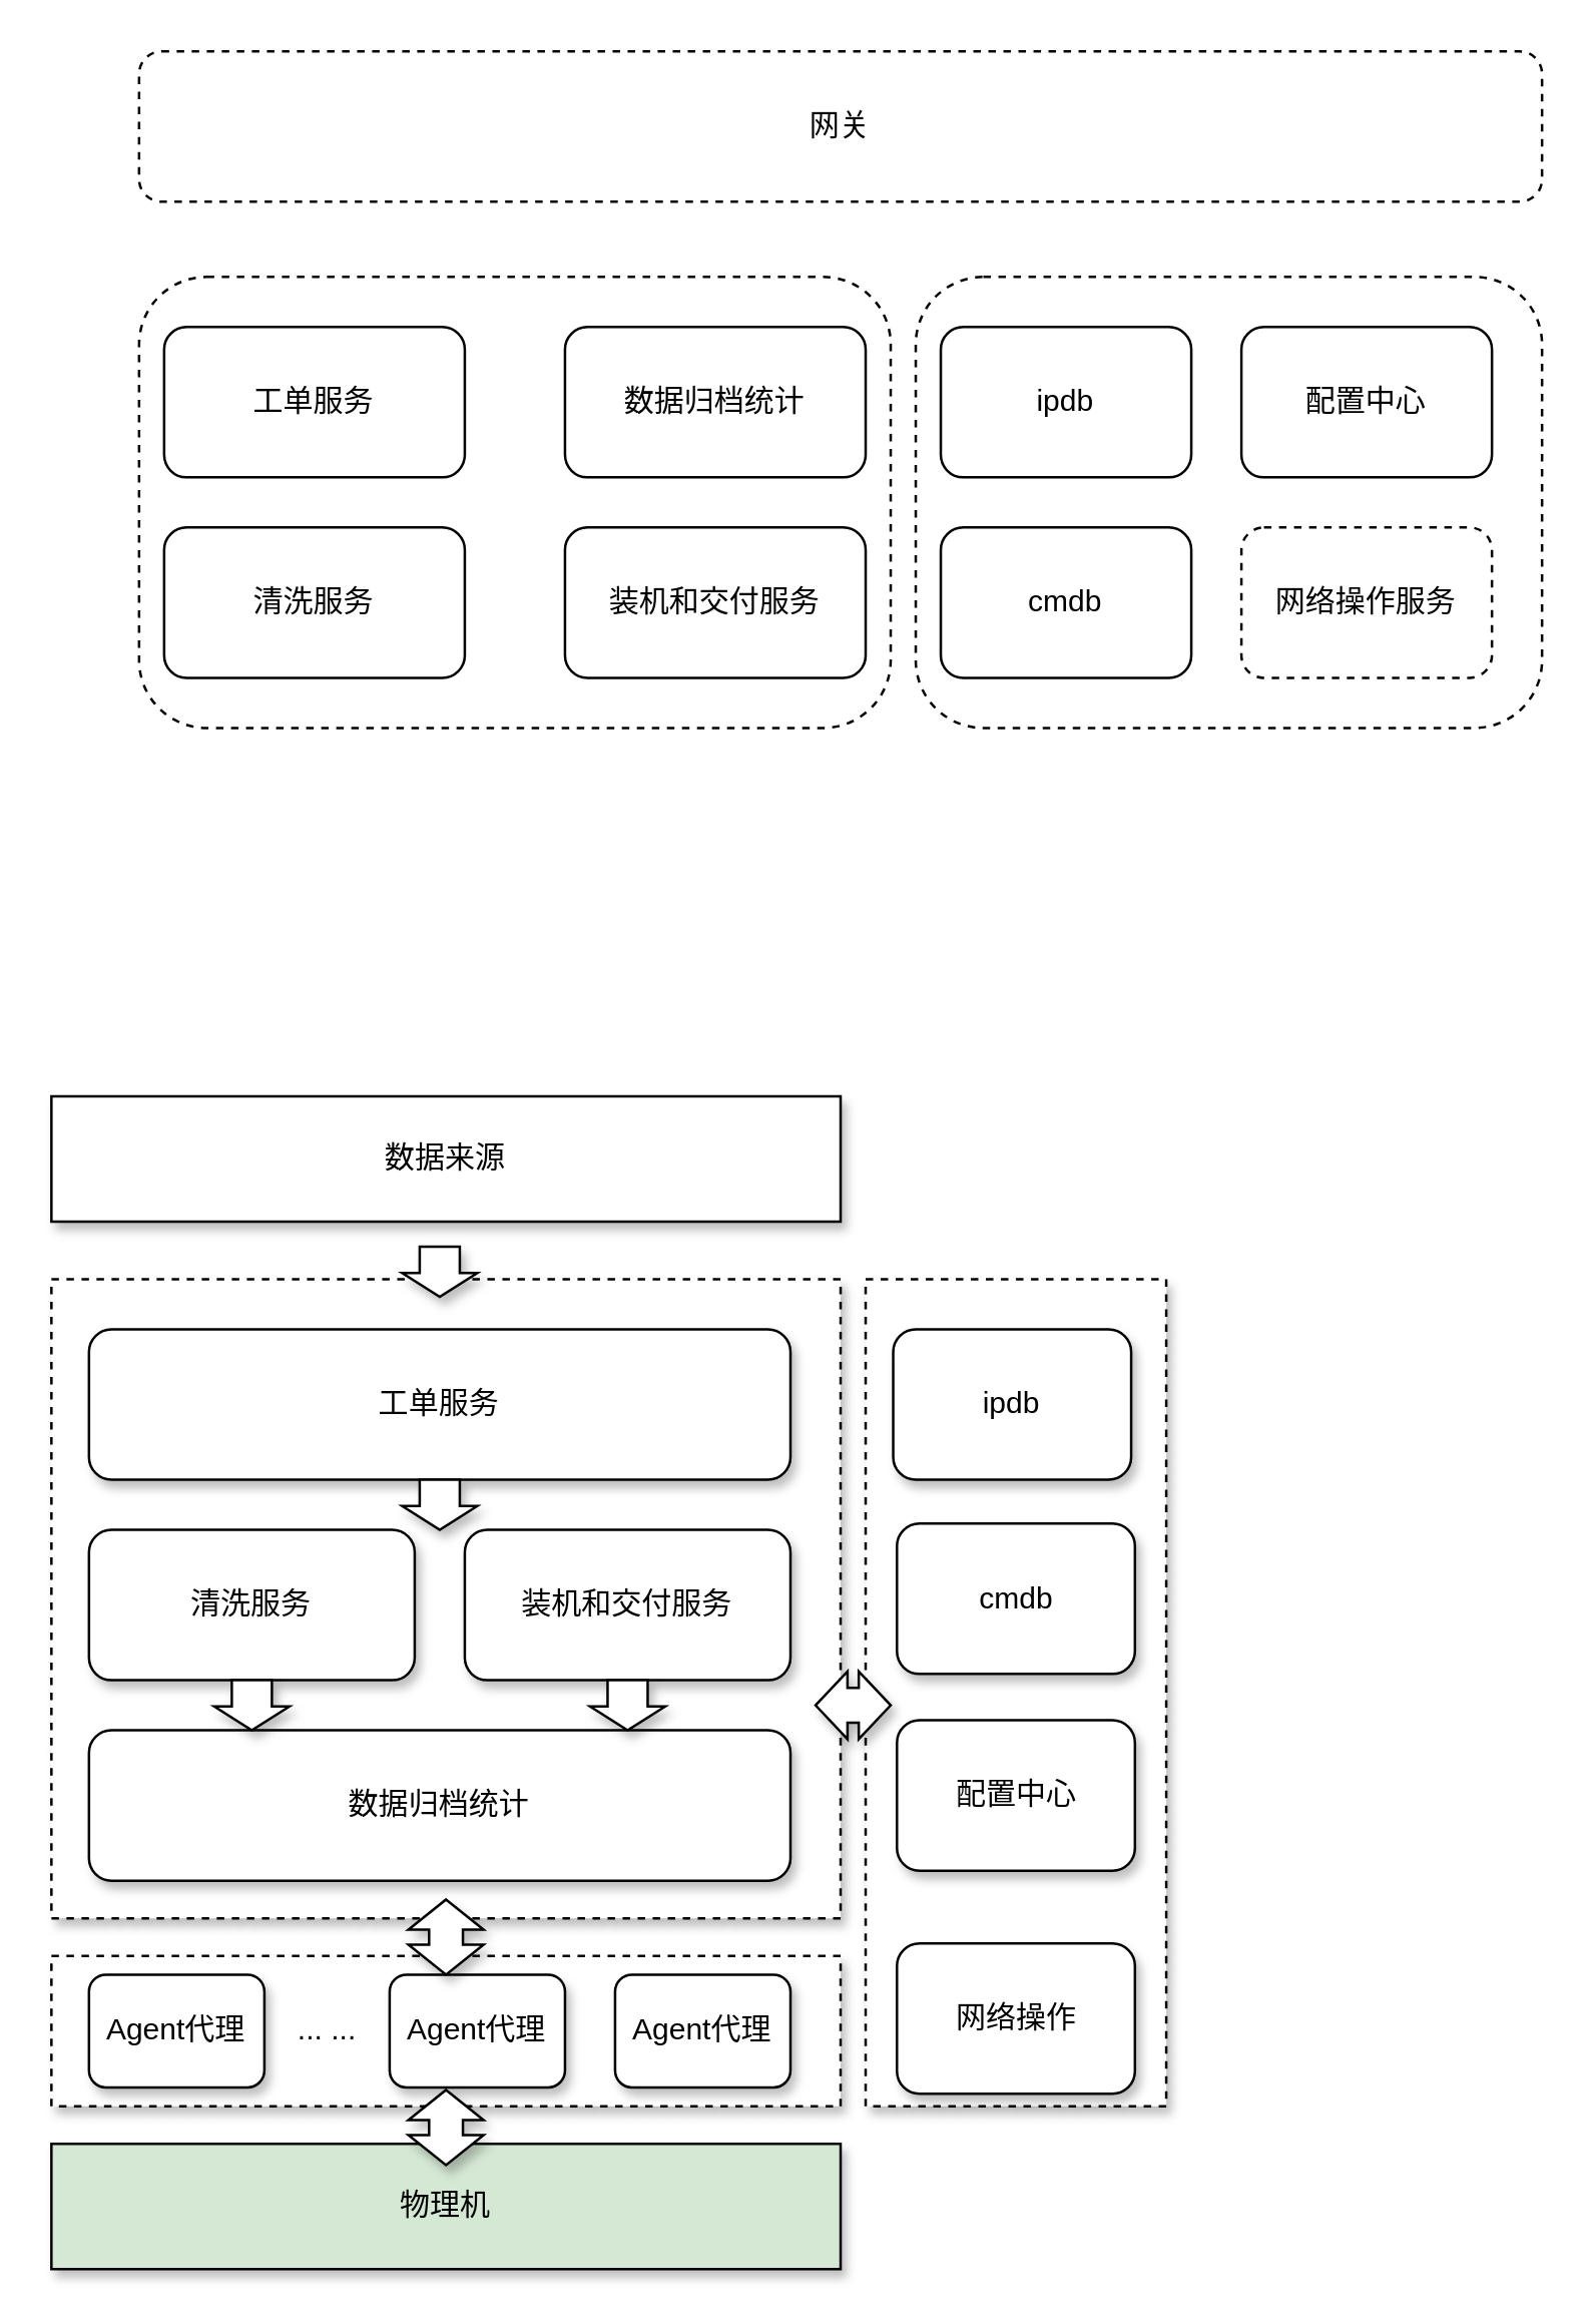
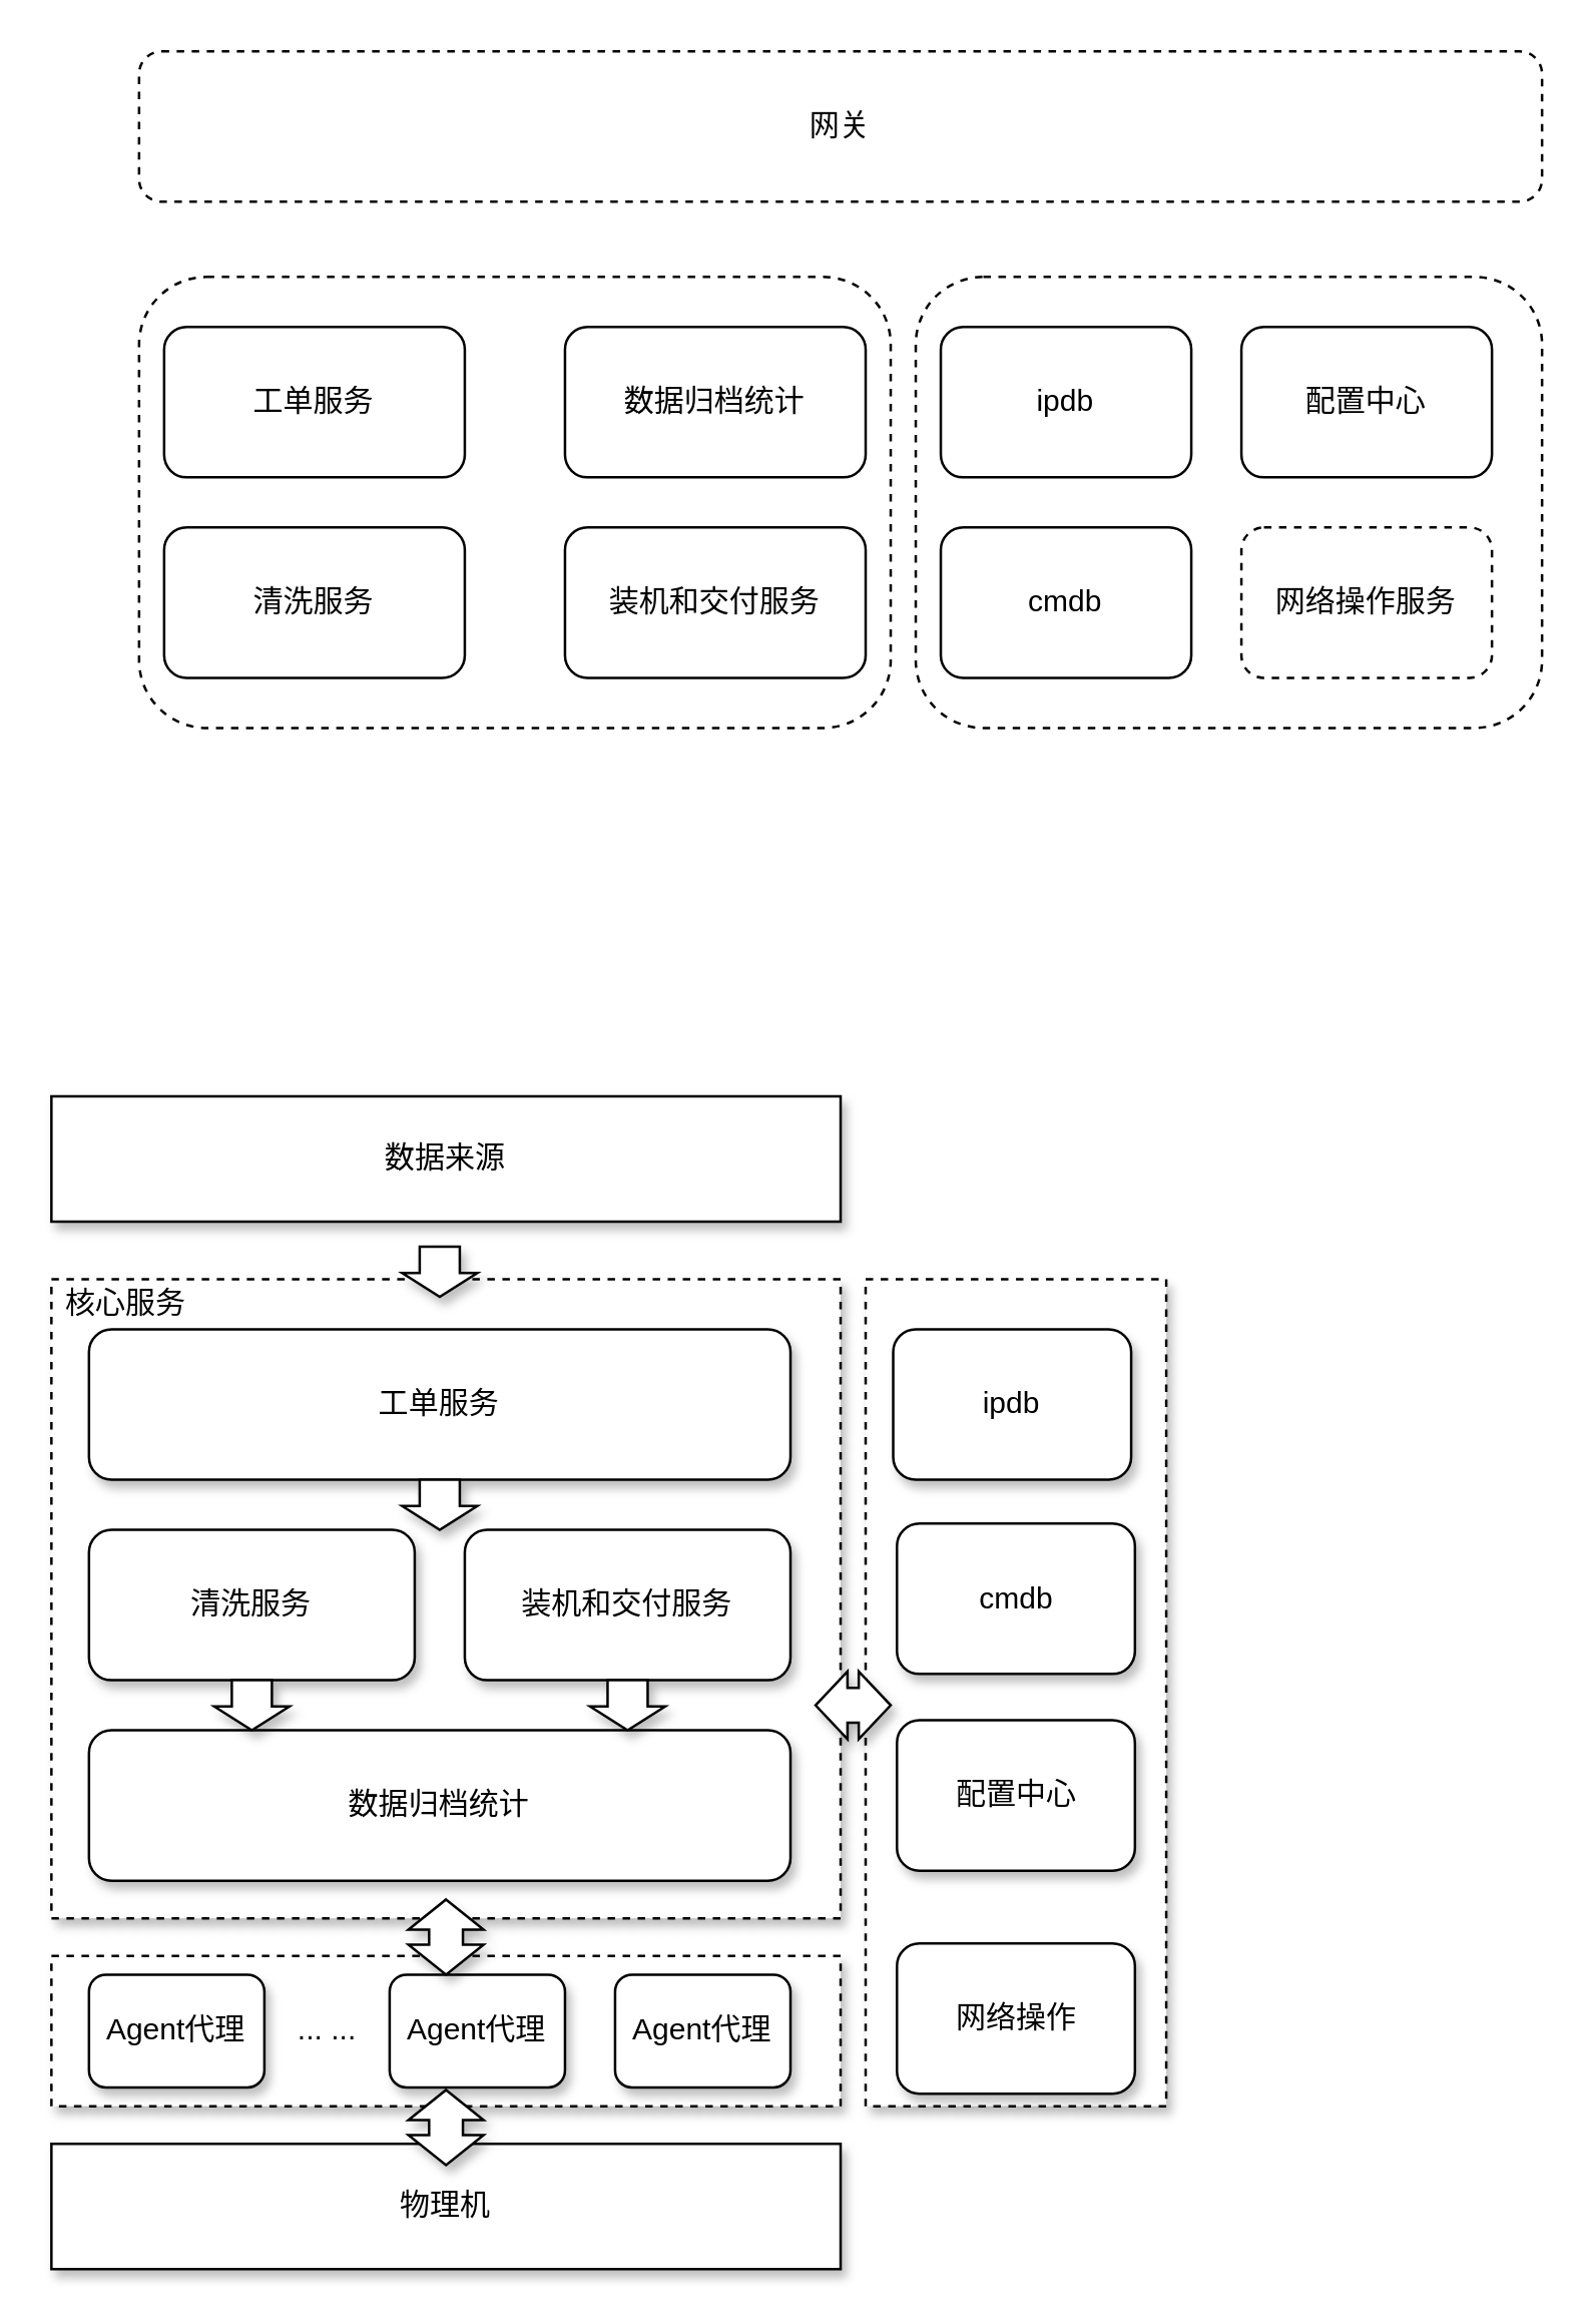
+ <mxCell id="32" value="核心服务" style="text;html=1;strokeColor=none;fillColor=none;align=center;verticalAlign=middle;whiteSpace=wrap;rounded=0;strokeWidth=1;shadow=1;sketch=0;" parent="1" vertex="1"><mxGeometry x="25" y="510" width="50" height="20" as="geometry" /></mxCell>
- <mxCell id="34" value="物理机" style="rounded=0;whiteSpace=wrap;html=1;strokeWidth=1;shadow=1;sketch=0;fillColor=#d5e8d4;" parent="1" vertex="1"><mxGeometry x="20" y="855" width="315" height="50" as="geometry" /></mxCell>
+ <mxCell id="34" value="物理机" style="rounded=0;whiteSpace=wrap;html=1;strokeWidth=1;shadow=1;sketch=0;" parent="1" vertex="1"><mxGeometry x="20" y="855" width="315" height="50" as="geometry" /></mxCell>
